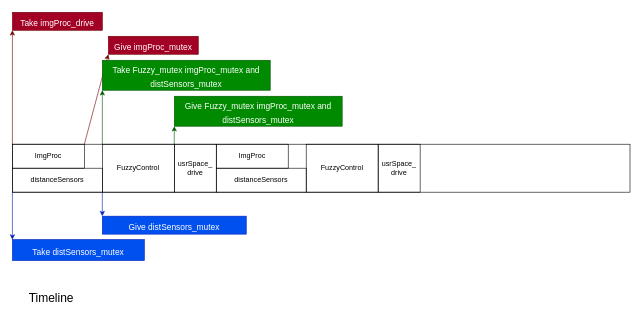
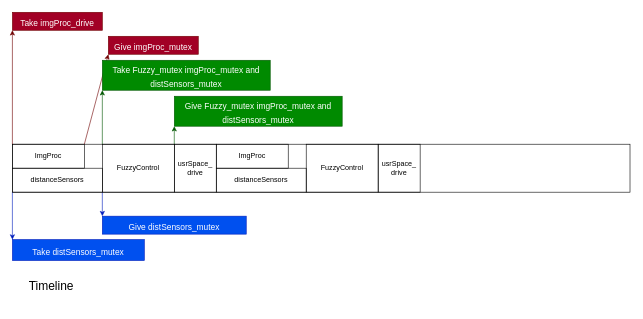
- <mxCell id="13" value="&lt;font style=&quot;font-size: 20px&quot;&gt;Timeline&lt;/font&gt;" style="text;html=1;strokeColor=none;fillColor=none;align=center;verticalAlign=middle;whiteSpace=wrap;rounded=0;" vertex="1" parent="1"><mxGeometry x="20" y="480" width="130" height="30" as="geometry" /></mxCell>
+ <mxCell id="13" value="&lt;font style=&quot;font-size: 20px&quot;&gt;Timeline&lt;/font&gt;" style="text;html=1;strokeColor=none;fillColor=none;align=center;verticalAlign=middle;whiteSpace=wrap;rounded=0;" vertex="1" parent="1"><mxGeometry x="20" y="460" width="130" height="30" as="geometry" /></mxCell>
